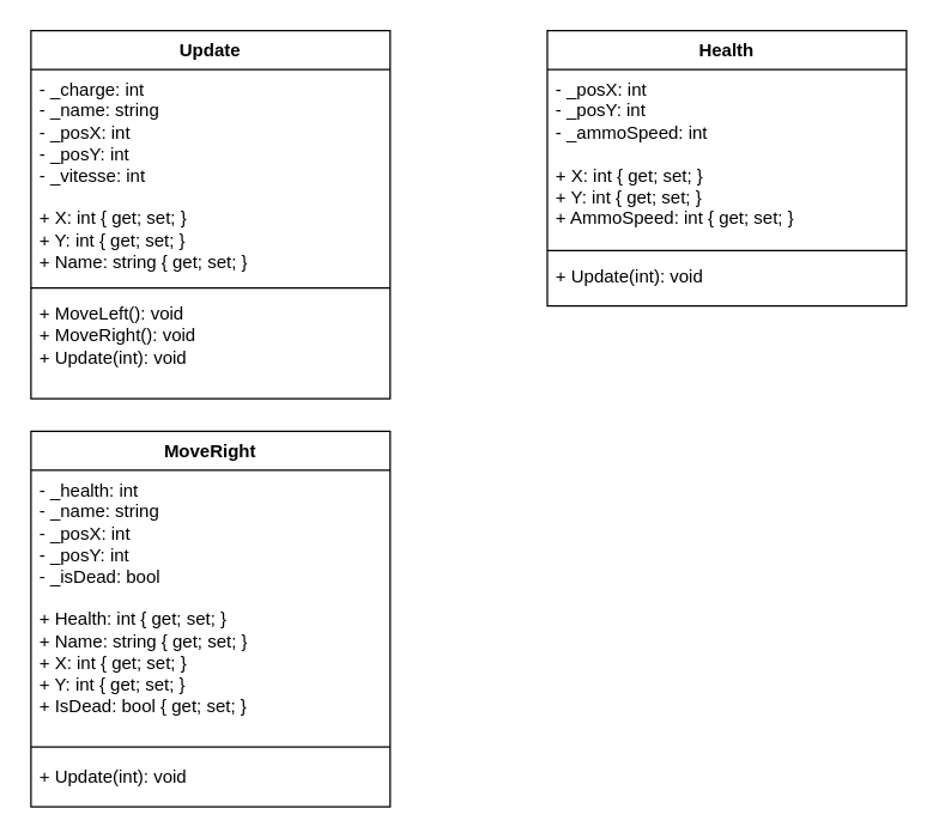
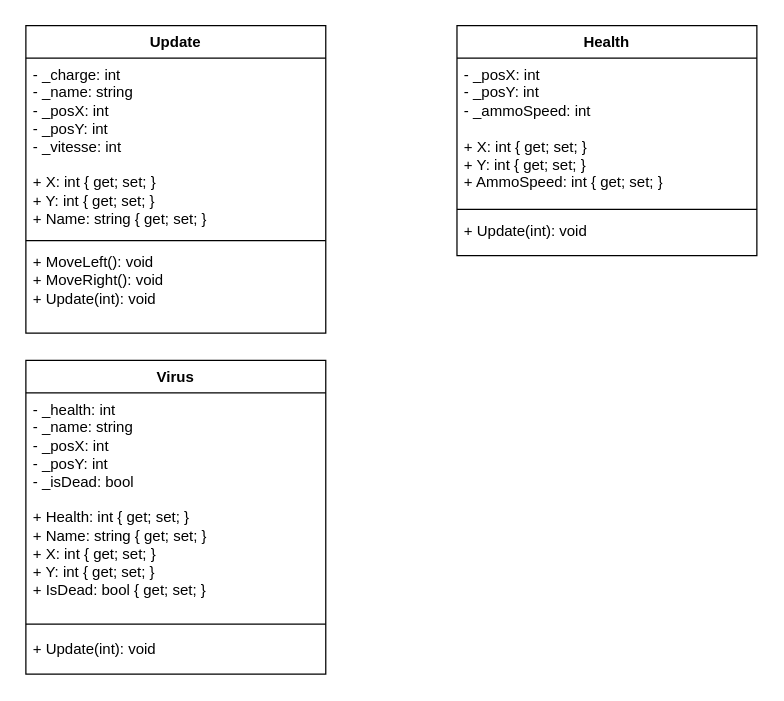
- <mxCell id="10" value="MoveRight" style="swimlane;fontStyle=1;align=center;verticalAlign=top;childLayout=stackLayout;horizontal=1;startSize=26;horizontalStack=0;resizeParent=1;resizeParentMax=0;resizeLast=0;collapsible=1;marginBottom=0;whiteSpace=wrap;html=1;" vertex="1" parent="1"><mxGeometry x="20" y="288" width="240" height="251" as="geometry" /></mxCell>
+ <mxCell id="10" value="Virus" style="swimlane;fontStyle=1;align=center;verticalAlign=top;childLayout=stackLayout;horizontal=1;startSize=26;horizontalStack=0;resizeParent=1;resizeParentMax=0;resizeLast=0;collapsible=1;marginBottom=0;whiteSpace=wrap;html=1;" vertex="1" parent="1"><mxGeometry x="20" y="288" width="240" height="251" as="geometry" /></mxCell>
